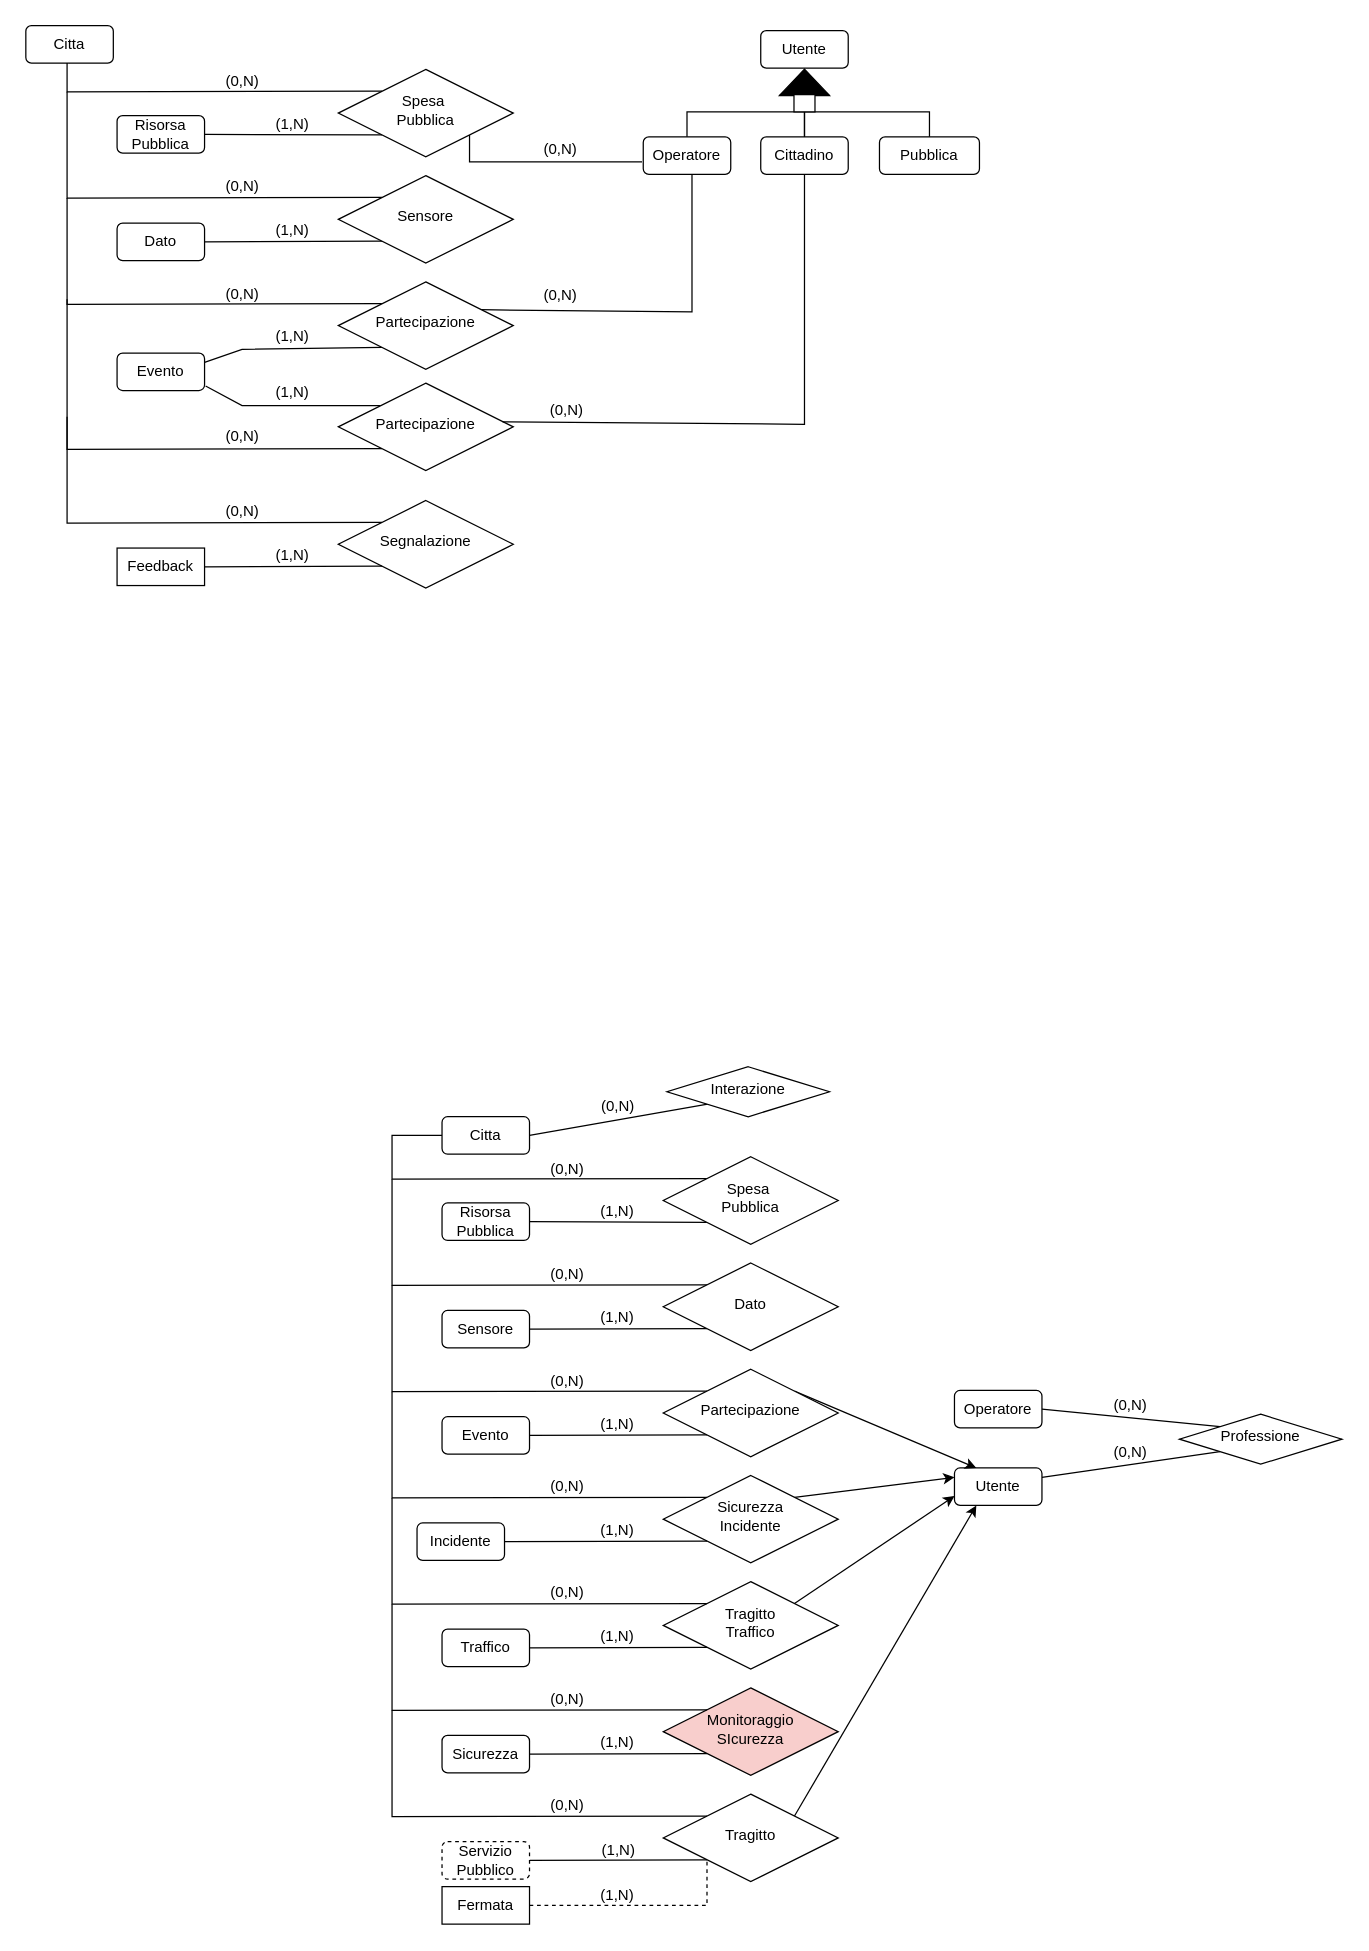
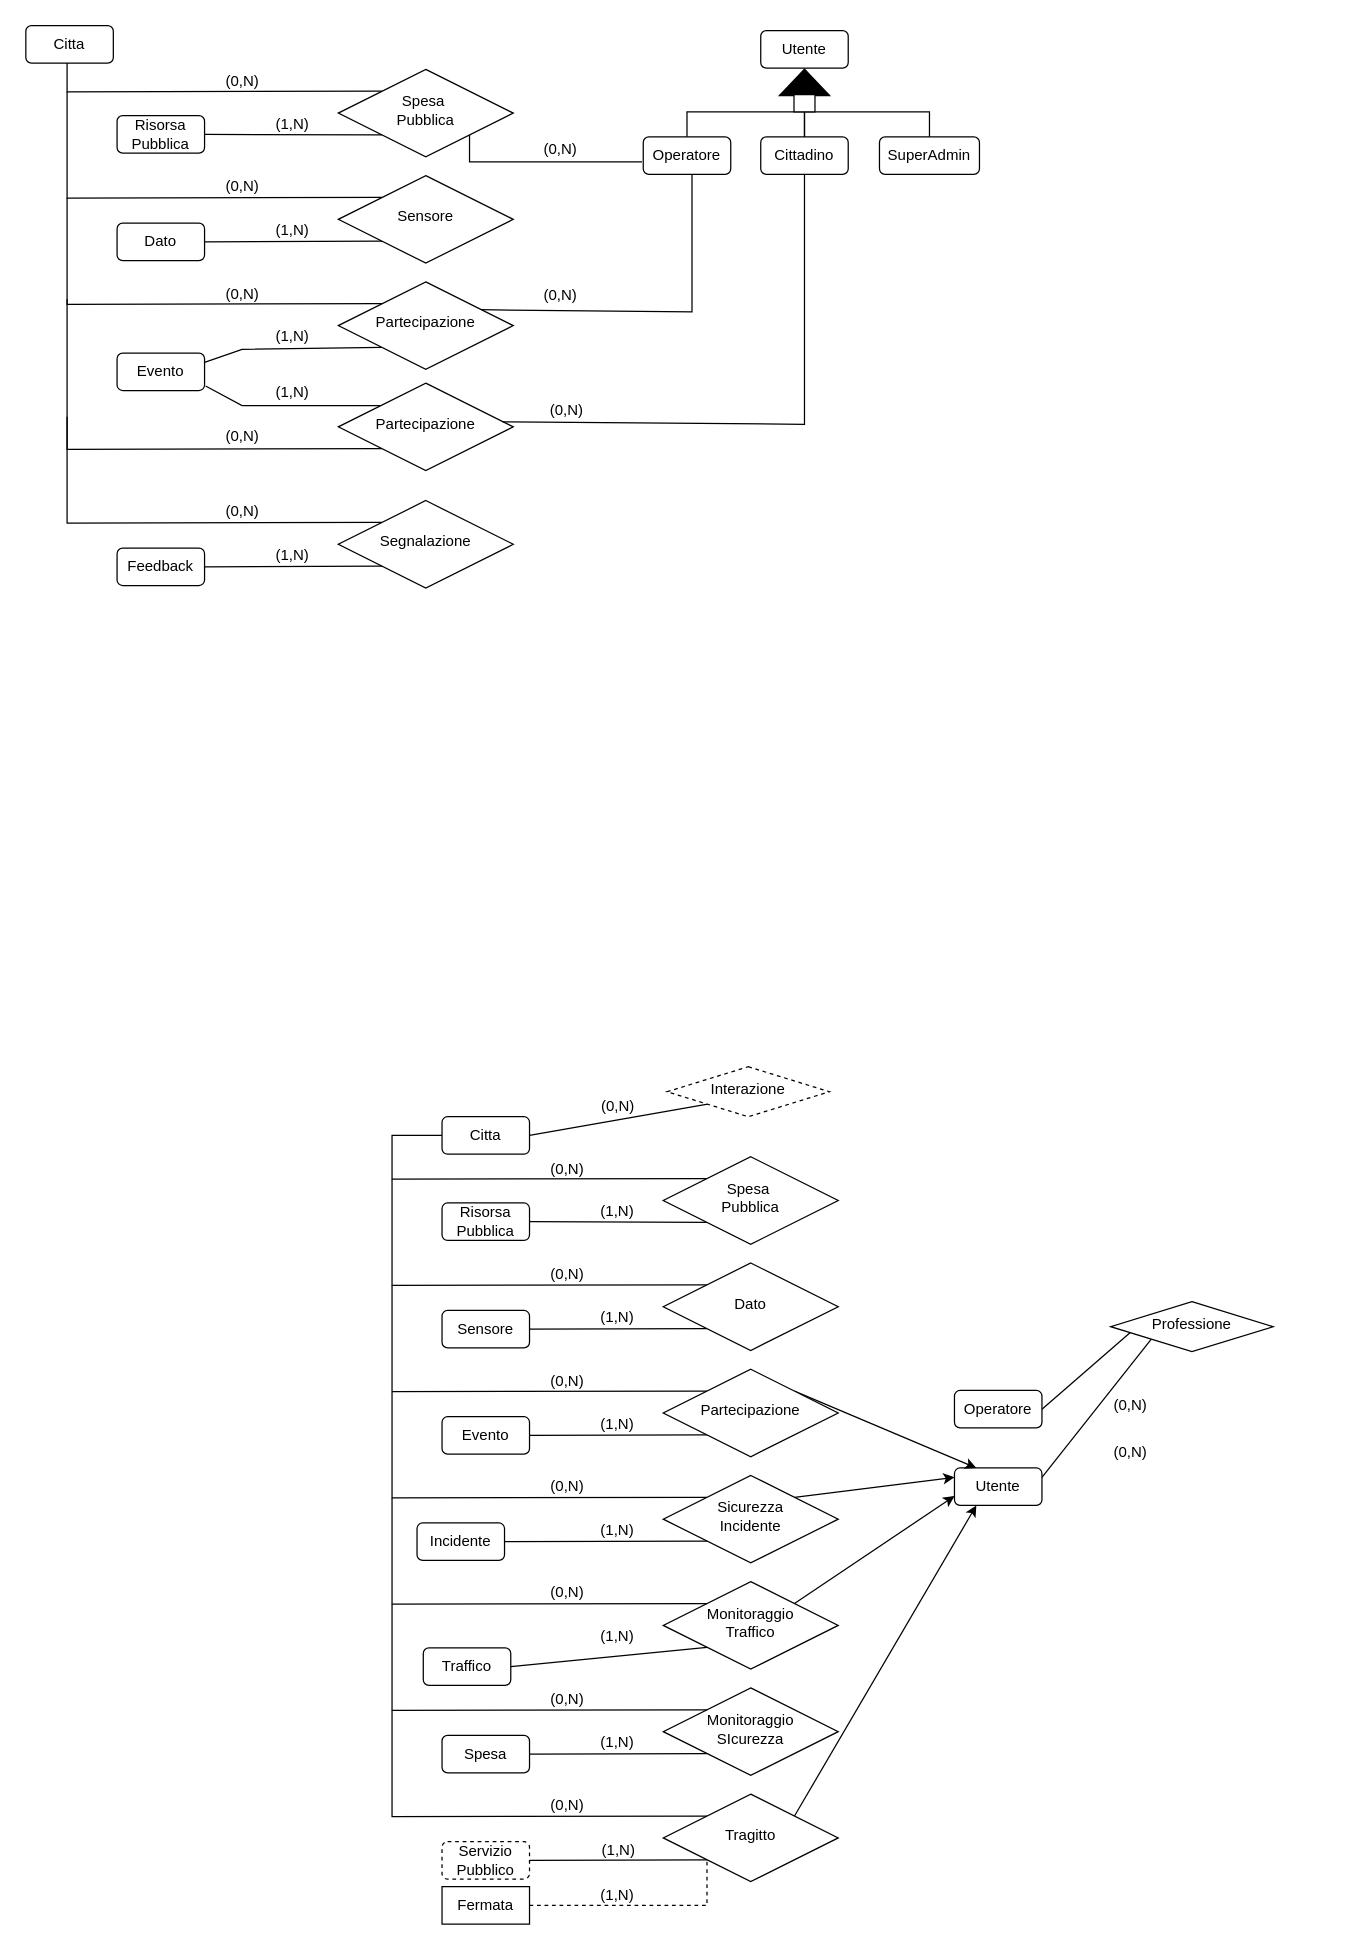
- <mxCell id="96" value="Pubblica" style="rounded=1;whiteSpace=wrap;html=1;fontSize=12;glass=0;strokeWidth=1;shadow=0;" vertex="1" parent="1"><mxGeometry x="703" y="109" width="80" height="30" as="geometry" /></mxCell>
+ <mxCell id="96" value="SuperAdmin" style="rounded=1;whiteSpace=wrap;html=1;fontSize=12;glass=0;strokeWidth=1;shadow=0;" vertex="1" parent="1"><mxGeometry x="703" y="109" width="80" height="30" as="geometry" /></mxCell>
- <mxCell id="24" value="Feedback" style="whiteSpace=wrap;html=1;fontSize=12;glass=0;strokeWidth=1;shadow=0;rounded=0;" parent="1" vertex="1"><mxGeometry x="93" y="438" width="70" height="30" as="geometry" /></mxCell>
+ <mxCell id="24" value="Feedback" style="rounded=1;whiteSpace=wrap;html=1;fontSize=12;glass=0;strokeWidth=1;shadow=0;" parent="1" vertex="1"><mxGeometry x="93" y="438" width="70" height="30" as="geometry" /></mxCell>
- <mxCell id="40" value="Interazione" style="rhombus;whiteSpace=wrap;html=1;shadow=0;fontFamily=Helvetica;fontSize=12;align=center;strokeWidth=1;spacing=6;spacingTop=-4;" parent="1" vertex="1"><mxGeometry x="533" y="853" width="130" height="40" as="geometry" /></mxCell>
+ <mxCell id="40" value="Interazione" style="rhombus;whiteSpace=wrap;html=1;shadow=0;fontFamily=Helvetica;fontSize=12;align=center;strokeWidth=1;spacing=6;spacingTop=-4;dashed=1;" parent="1" vertex="1"><mxGeometry x="533" y="853" width="130" height="40" as="geometry" /></mxCell>
- <mxCell id="36" value="Professione" style="rhombus;whiteSpace=wrap;html=1;shadow=0;fontFamily=Helvetica;fontSize=12;align=center;strokeWidth=1;spacing=6;spacingTop=-4;" parent="1" vertex="1"><mxGeometry x="943" y="1131" width="130" height="40" as="geometry" /></mxCell>
+ <mxCell id="36" value="Professione" style="rhombus;whiteSpace=wrap;html=1;shadow=0;fontFamily=Helvetica;fontSize=12;align=center;strokeWidth=1;spacing=6;spacingTop=-4;" parent="1" vertex="1"><mxGeometry x="888" y="1041" width="130" height="40" as="geometry" /></mxCell>
- <mxCell id="61" value="Tragitto&lt;div&gt;Traffico&lt;/div&gt;" style="rhombus;whiteSpace=wrap;html=1;shadow=0;fontFamily=Helvetica;fontSize=12;align=center;strokeWidth=1;spacing=6;spacingTop=-4;" parent="1" vertex="1"><mxGeometry x="530" y="1265" width="140" height="70" as="geometry" /></mxCell>
+ <mxCell id="61" value="Monitoraggio&lt;div&gt;Traffico&lt;/div&gt;" style="rhombus;whiteSpace=wrap;html=1;shadow=0;fontFamily=Helvetica;fontSize=12;align=center;strokeWidth=1;spacing=6;spacingTop=-4;" parent="1" vertex="1"><mxGeometry x="530" y="1265" width="140" height="70" as="geometry" /></mxCell>
- <mxCell id="73" value="Traffico" style="rounded=1;whiteSpace=wrap;html=1;fontSize=12;glass=0;strokeWidth=1;shadow=0;" parent="1" vertex="1"><mxGeometry x="353" y="1303" width="70" height="30" as="geometry" /></mxCell>
+ <mxCell id="73" value="Traffico" style="rounded=1;whiteSpace=wrap;html=1;fontSize=12;glass=0;strokeWidth=1;shadow=0;" parent="1" vertex="1"><mxGeometry x="338" y="1318" width="70" height="30" as="geometry" /></mxCell>
- <mxCell id="62" value="Monitoraggio&lt;div&gt;SIcurezza&lt;/div&gt;" style="rhombus;whiteSpace=wrap;html=1;shadow=0;fontFamily=Helvetica;fontSize=12;align=center;strokeWidth=1;spacing=6;spacingTop=-4;fillColor=#f8cecc;" parent="1" vertex="1"><mxGeometry x="530" y="1350" width="140" height="70" as="geometry" /></mxCell>
+ <mxCell id="62" value="Monitoraggio&lt;div&gt;SIcurezza&lt;/div&gt;" style="rhombus;whiteSpace=wrap;html=1;shadow=0;fontFamily=Helvetica;fontSize=12;align=center;strokeWidth=1;spacing=6;spacingTop=-4;" parent="1" vertex="1"><mxGeometry x="530" y="1350" width="140" height="70" as="geometry" /></mxCell>
- <mxCell id="76" value="Sicurezza" style="rounded=1;whiteSpace=wrap;html=1;fontSize=12;glass=0;strokeWidth=1;shadow=0;" parent="1" vertex="1"><mxGeometry x="353" y="1388" width="70" height="30" as="geometry" /></mxCell>
+ <mxCell id="76" value="Spesa" style="rounded=1;whiteSpace=wrap;html=1;fontSize=12;glass=0;strokeWidth=1;shadow=0;" parent="1" vertex="1"><mxGeometry x="353" y="1388" width="70" height="30" as="geometry" /></mxCell>
